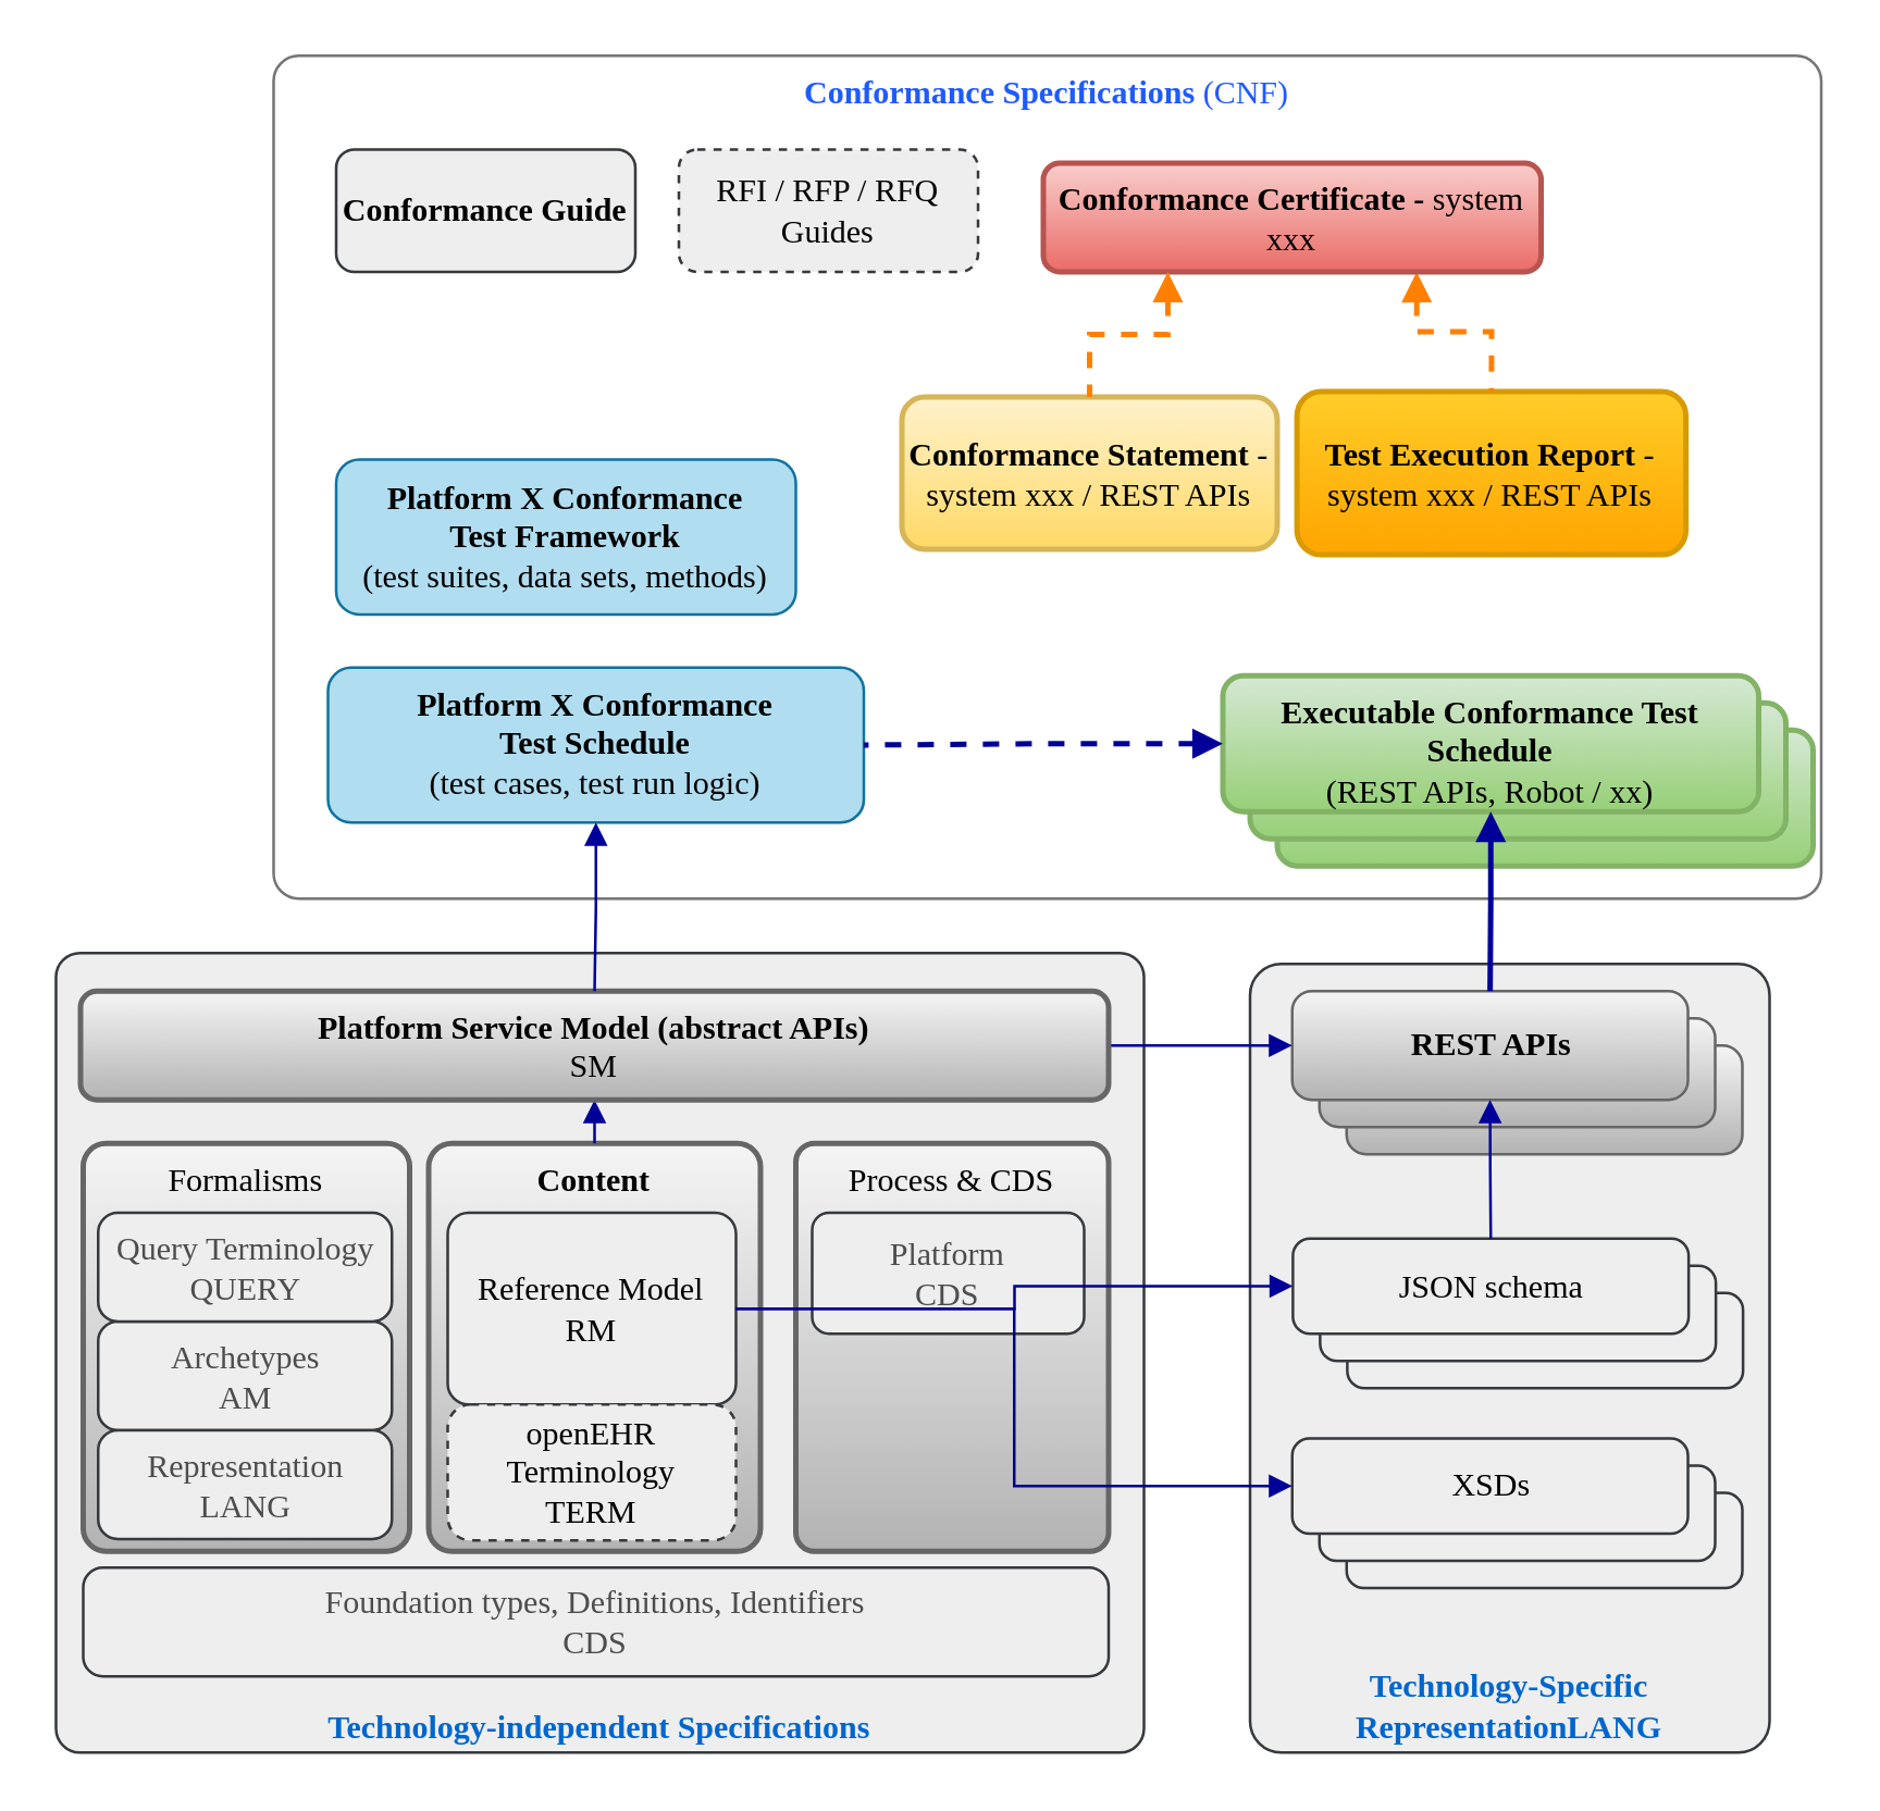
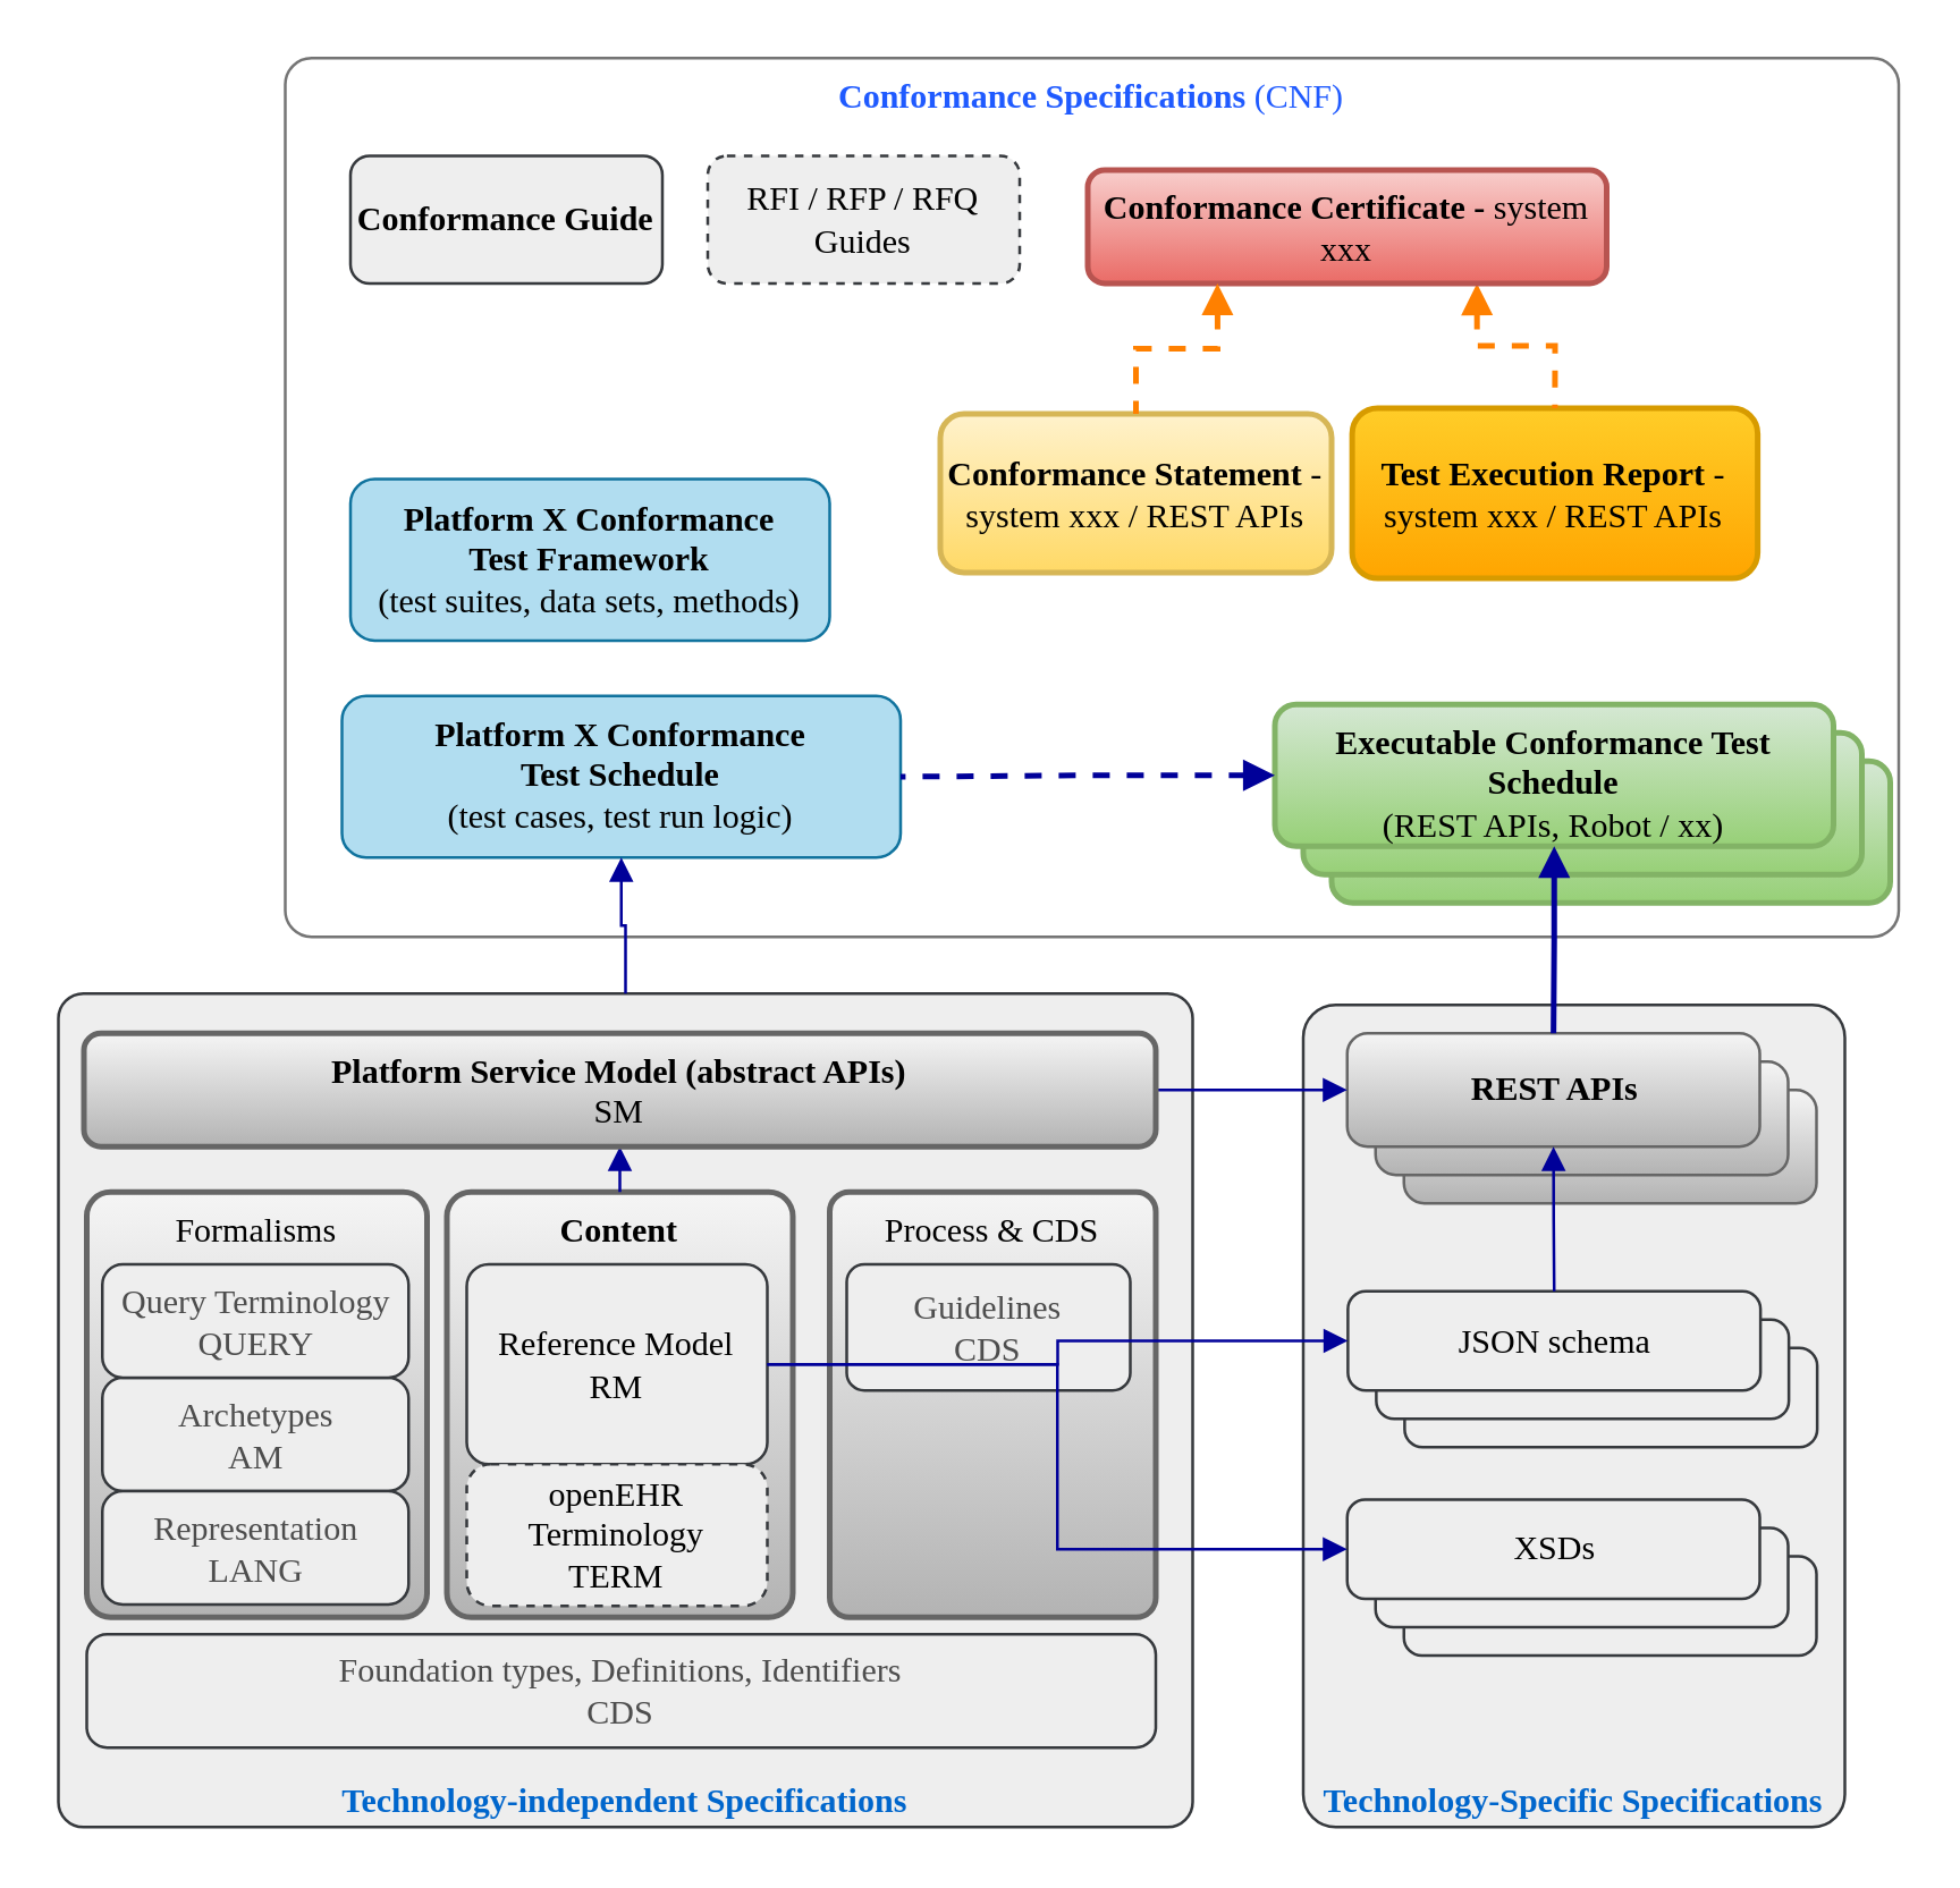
- <mxCell id="30" style="edgeStyle=orthogonalEdgeStyle;rounded=0;orthogonalLoop=1;jettySize=auto;html=1;exitX=0.5;exitY=1;exitDx=0;exitDy=0;startArrow=block;startFill=1;endArrow=none;endFill=0;strokeWidth=1;strokeColor=#000099;entryX=0.5;entryY=0;entryDx=0;entryDy=0;" parent="1" source="29" target="26" edge="1"><mxGeometry relative="1" as="geometry"><mxPoint x="417" y="404" as="sourcePoint" /><mxPoint x="484.5" y="404" as="targetPoint" /></mxGeometry></mxCell>
+ <mxCell id="30" style="edgeStyle=orthogonalEdgeStyle;rounded=0;orthogonalLoop=1;jettySize=auto;html=1;exitX=0.5;exitY=1;exitDx=0;exitDy=0;startArrow=block;startFill=1;endArrow=none;endFill=0;strokeWidth=1;strokeColor=#000099;" parent="1" source="29" target="12" edge="1"><mxGeometry relative="1" as="geometry"><mxPoint x="417" y="404" as="sourcePoint" /><mxPoint x="484.5" y="404" as="targetPoint" /></mxGeometry></mxCell>
- <mxCell id="27" value="Platform&lt;br style=&quot;font-size: 12px&quot;&gt;&lt;span style=&quot;font-size: 12px&quot;&gt;&lt;font&gt;CDS&lt;/font&gt;&lt;/span&gt;" style="rounded=1;whiteSpace=wrap;html=1;glass=0;labelBackgroundColor=none;strokeColor=#36393d;strokeWidth=1;fillColor=#eeeeee;fontFamily=Verdana;fontSize=12;align=center;shadow=0;comic=0;arcSize=14;fontStyle=0;fontColor=#4D4D4D;" parent="1" vertex="1"><mxGeometry x="298" y="445.5" width="100" height="44.5" as="geometry" /></mxCell>
+ <mxCell id="27" value="Guidelines&lt;br style=&quot;font-size: 12px&quot;&gt;&lt;span style=&quot;font-size: 12px&quot;&gt;&lt;font&gt;CDS&lt;/font&gt;&lt;/span&gt;" style="rounded=1;whiteSpace=wrap;html=1;glass=0;labelBackgroundColor=none;strokeColor=#36393d;strokeWidth=1;fillColor=#eeeeee;fontFamily=Verdana;fontSize=12;align=center;shadow=0;comic=0;arcSize=14;fontStyle=0;fontColor=#4D4D4D;" parent="1" vertex="1"><mxGeometry x="298" y="445.5" width="100" height="44.5" as="geometry" /></mxCell>
- <mxCell id="2" value="&lt;span&gt;Technology-Specific RepresentationLANG&lt;/span&gt;" style="rounded=1;whiteSpace=wrap;html=1;glass=0;labelBackgroundColor=none;strokeColor=#36393d;strokeWidth=1;fillColor=#eeeeee;fontFamily=Verdana;fontSize=12;align=center;shadow=0;comic=0;arcSize=6;fontStyle=1;verticalAlign=bottom;fontColor=#0066CC;" parent="1" vertex="1"><mxGeometry x="459" y="354" width="191" height="290" as="geometry" /></mxCell>
+ <mxCell id="2" value="&lt;span&gt;Technology-Specific Specifications&lt;/span&gt;" style="rounded=1;whiteSpace=wrap;html=1;glass=0;labelBackgroundColor=none;strokeColor=#36393d;strokeWidth=1;fillColor=#eeeeee;fontFamily=Verdana;fontSize=12;align=center;shadow=0;comic=0;arcSize=6;fontStyle=1;verticalAlign=bottom;fontColor=#0066CC;" parent="1" vertex="1"><mxGeometry x="459" y="354" width="191" height="290" as="geometry" /></mxCell>
